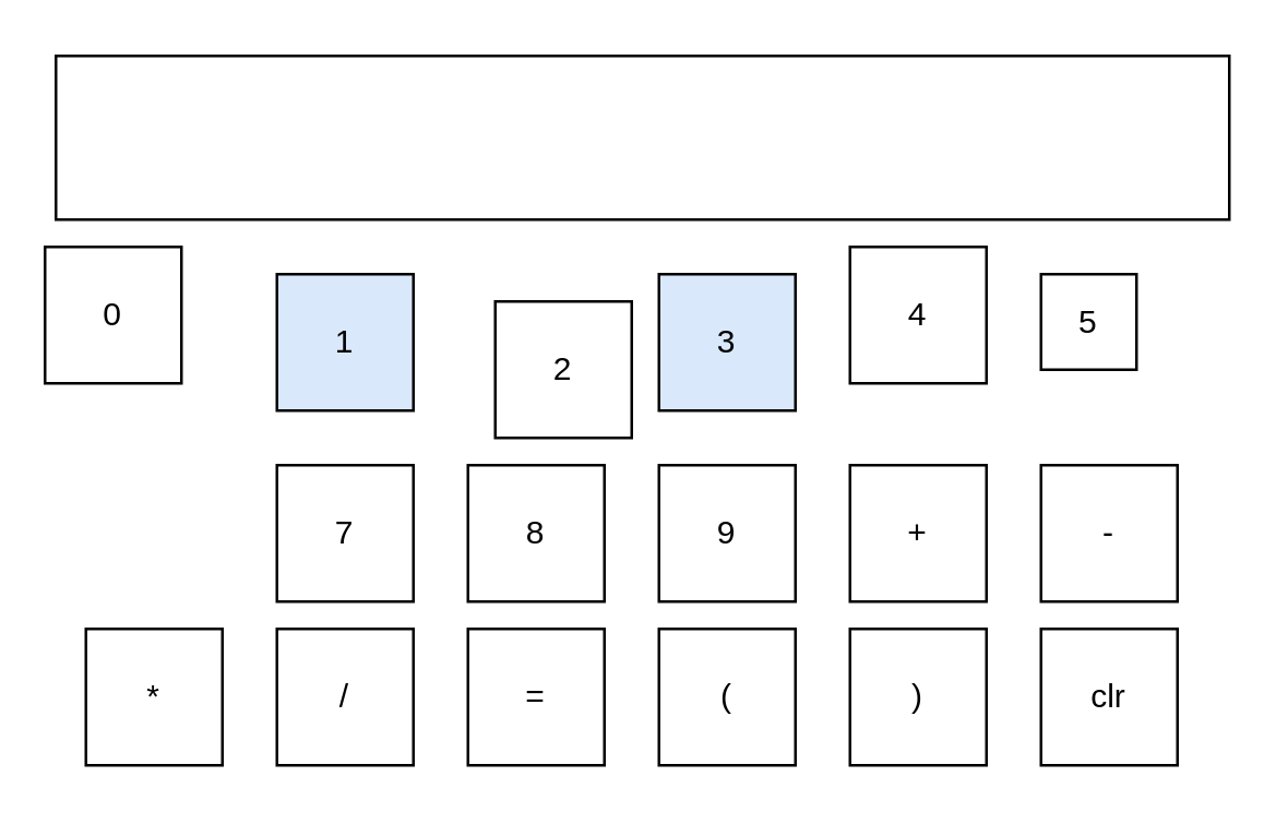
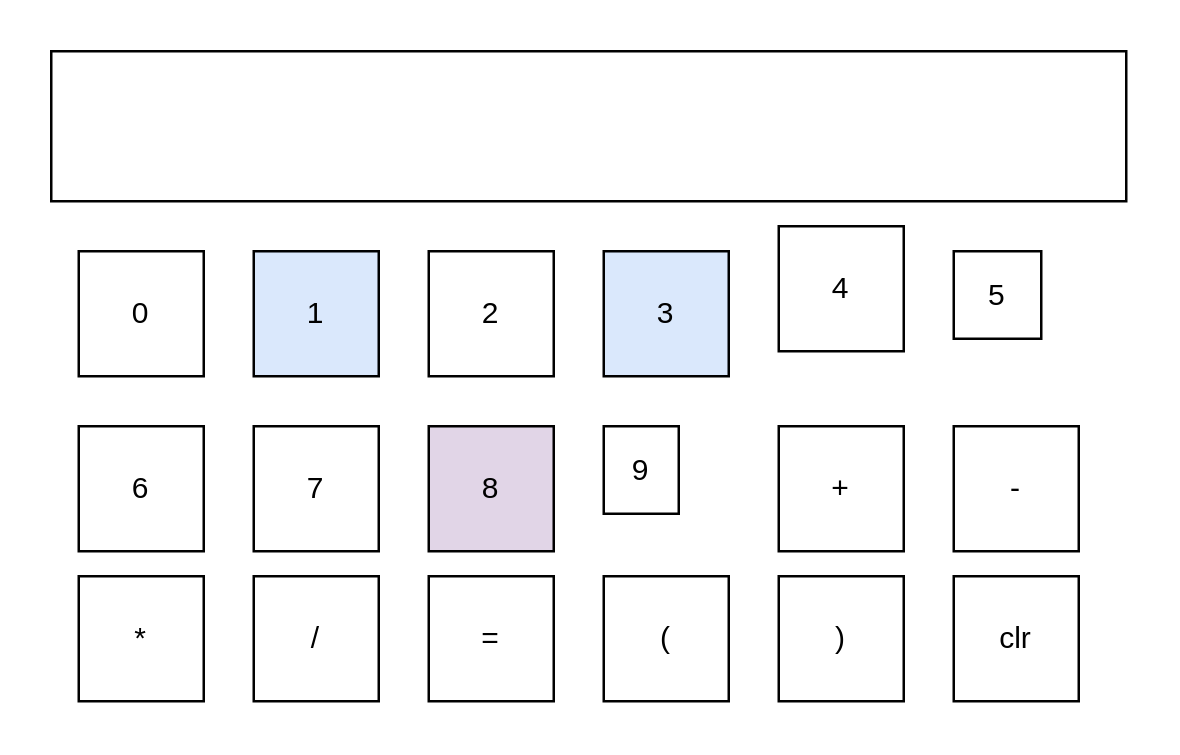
- <mxCell id="3" value="0" style="whiteSpace=wrap;html=1;aspect=fixed;" vertex="1" parent="1"><mxGeometry x="16" y="90" width="50" height="50" as="geometry" /></mxCell>
+ <mxCell id="3" value="0" style="whiteSpace=wrap;html=1;aspect=fixed;" vertex="1" parent="1"><mxGeometry x="31" y="100" width="50" height="50" as="geometry" /></mxCell>
- <mxCell id="8" value="2" style="whiteSpace=wrap;html=1;aspect=fixed;" vertex="1" parent="1"><mxGeometry x="181" y="110" width="50" height="50" as="geometry" /></mxCell>
+ <mxCell id="8" value="2" style="whiteSpace=wrap;html=1;aspect=fixed;" vertex="1" parent="1"><mxGeometry x="171" y="100" width="50" height="50" as="geometry" /></mxCell>
+ <mxCell id="9" value="6" style="whiteSpace=wrap;html=1;aspect=fixed;" vertex="1" parent="1"><mxGeometry x="31" y="170" width="50" height="50" as="geometry" /></mxCell>
- <mxCell id="14" value="8" style="whiteSpace=wrap;html=1;aspect=fixed;" vertex="1" parent="1"><mxGeometry x="171" y="170" width="50" height="50" as="geometry" /></mxCell>
+ <mxCell id="14" value="8" style="whiteSpace=wrap;html=1;aspect=fixed;fillColor=#e1d5e7;" vertex="1" parent="1"><mxGeometry x="171" y="170" width="50" height="50" as="geometry" /></mxCell>
- <mxCell id="11" value="9" style="whiteSpace=wrap;html=1;aspect=fixed;" vertex="1" parent="1"><mxGeometry x="241" y="170" width="50" height="50" as="geometry" /></mxCell>
+ <mxCell id="11" value="9" style="whiteSpace=wrap;html=1;aspect=fixed;" vertex="1" parent="1"><mxGeometry x="241" y="170" width="30" height="35" as="geometry" /></mxCell>
